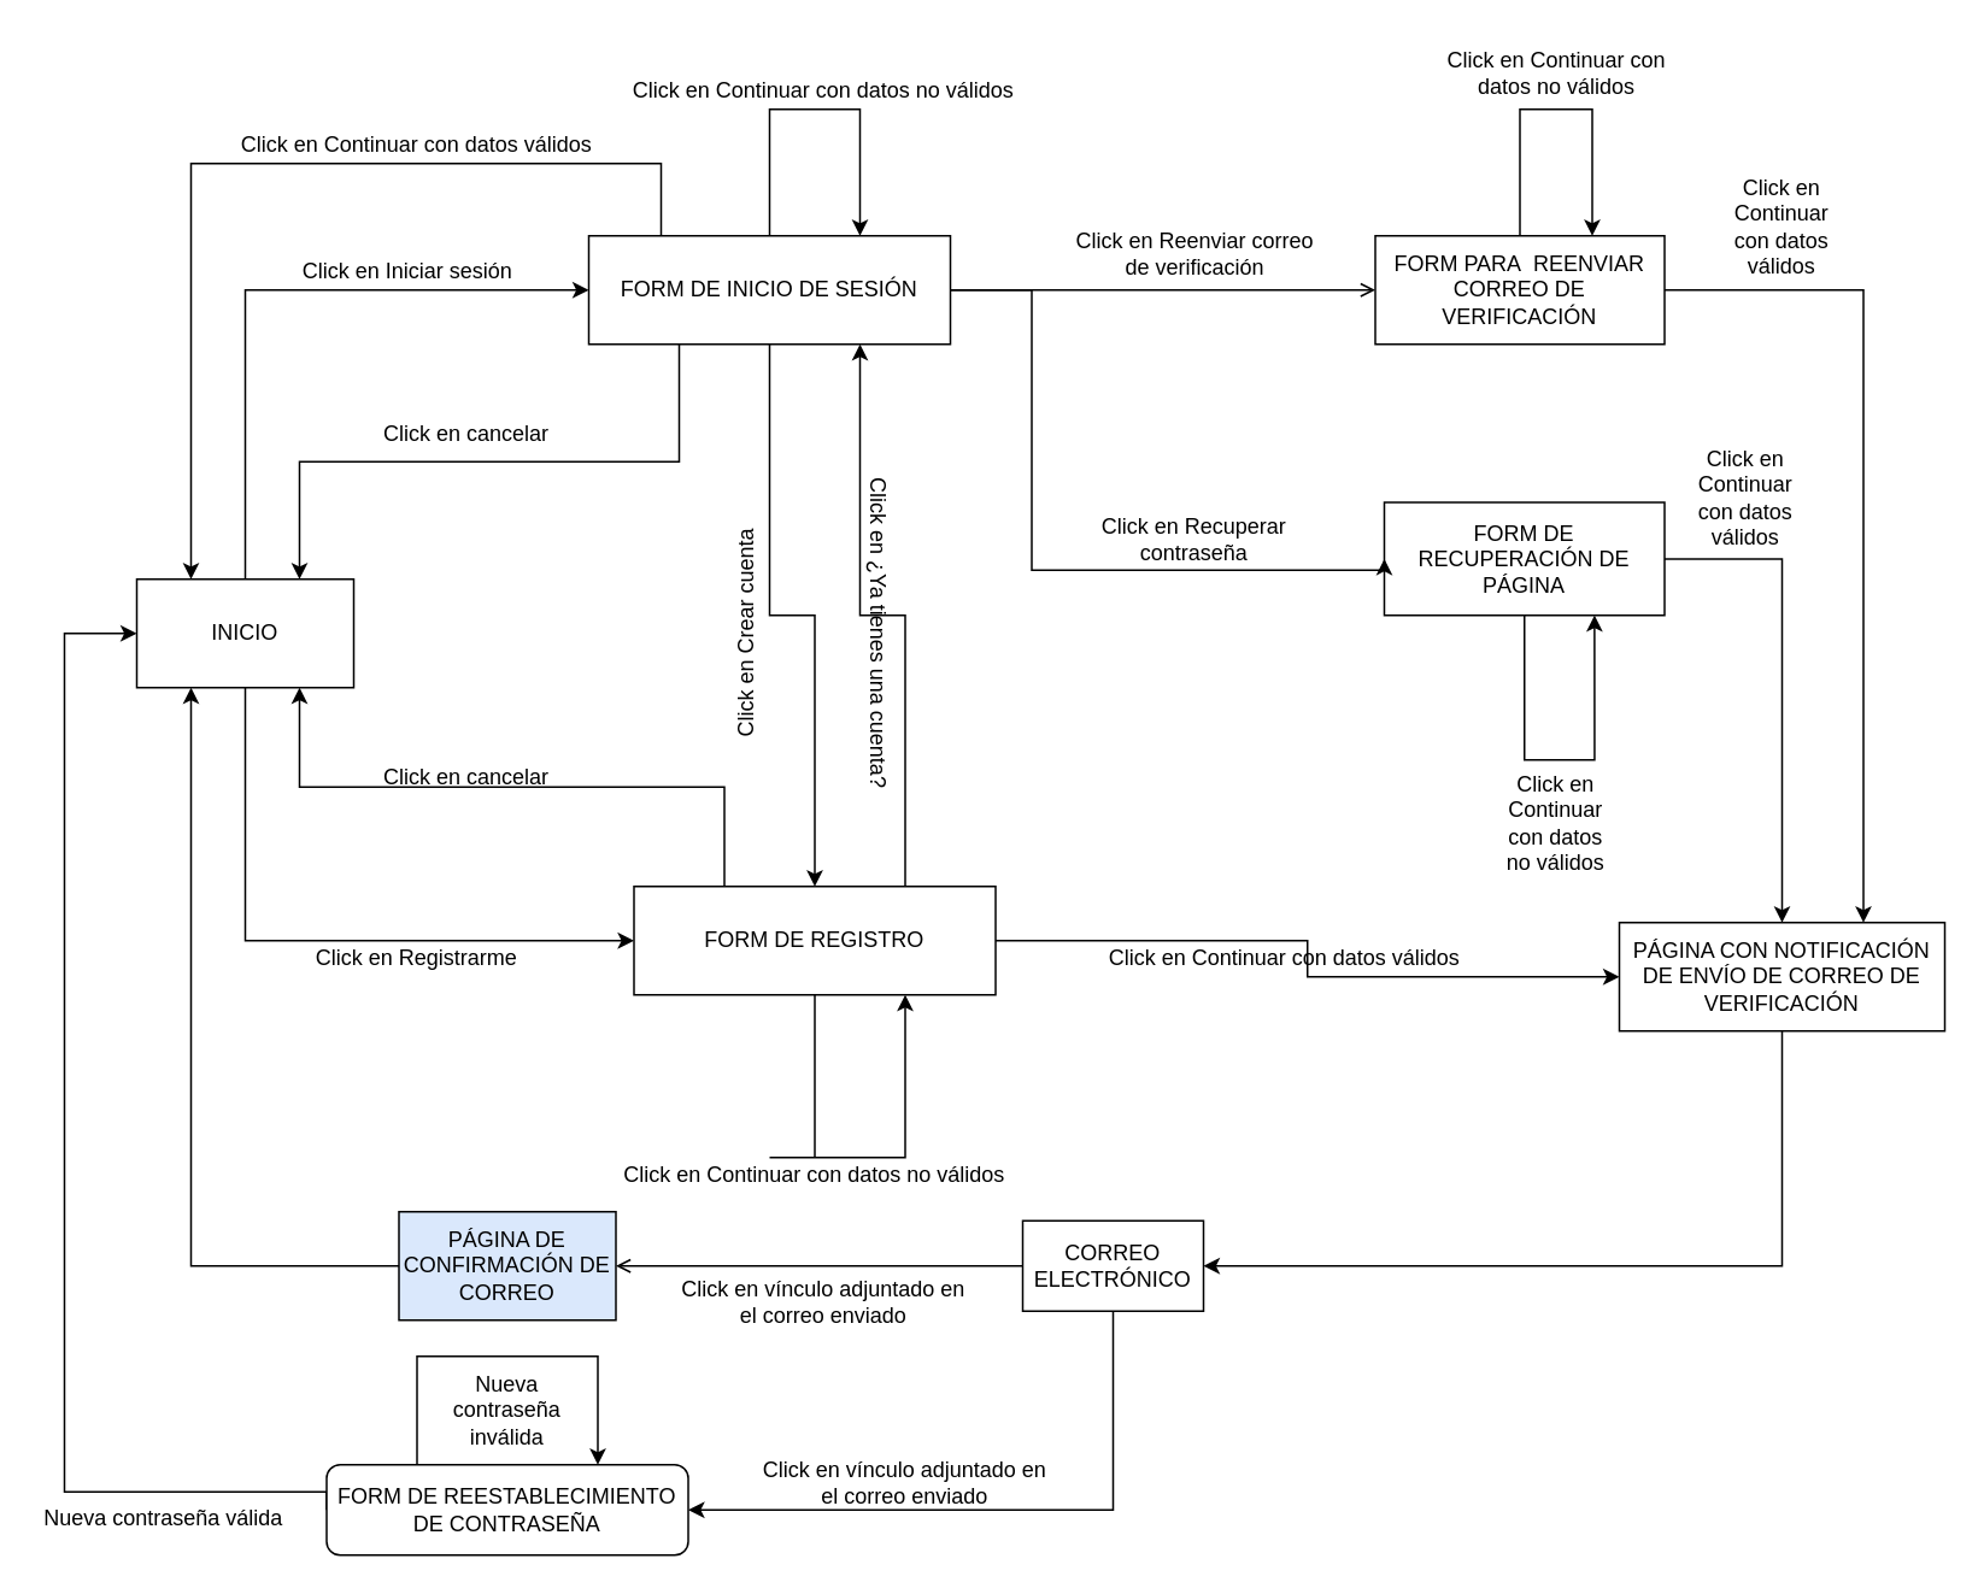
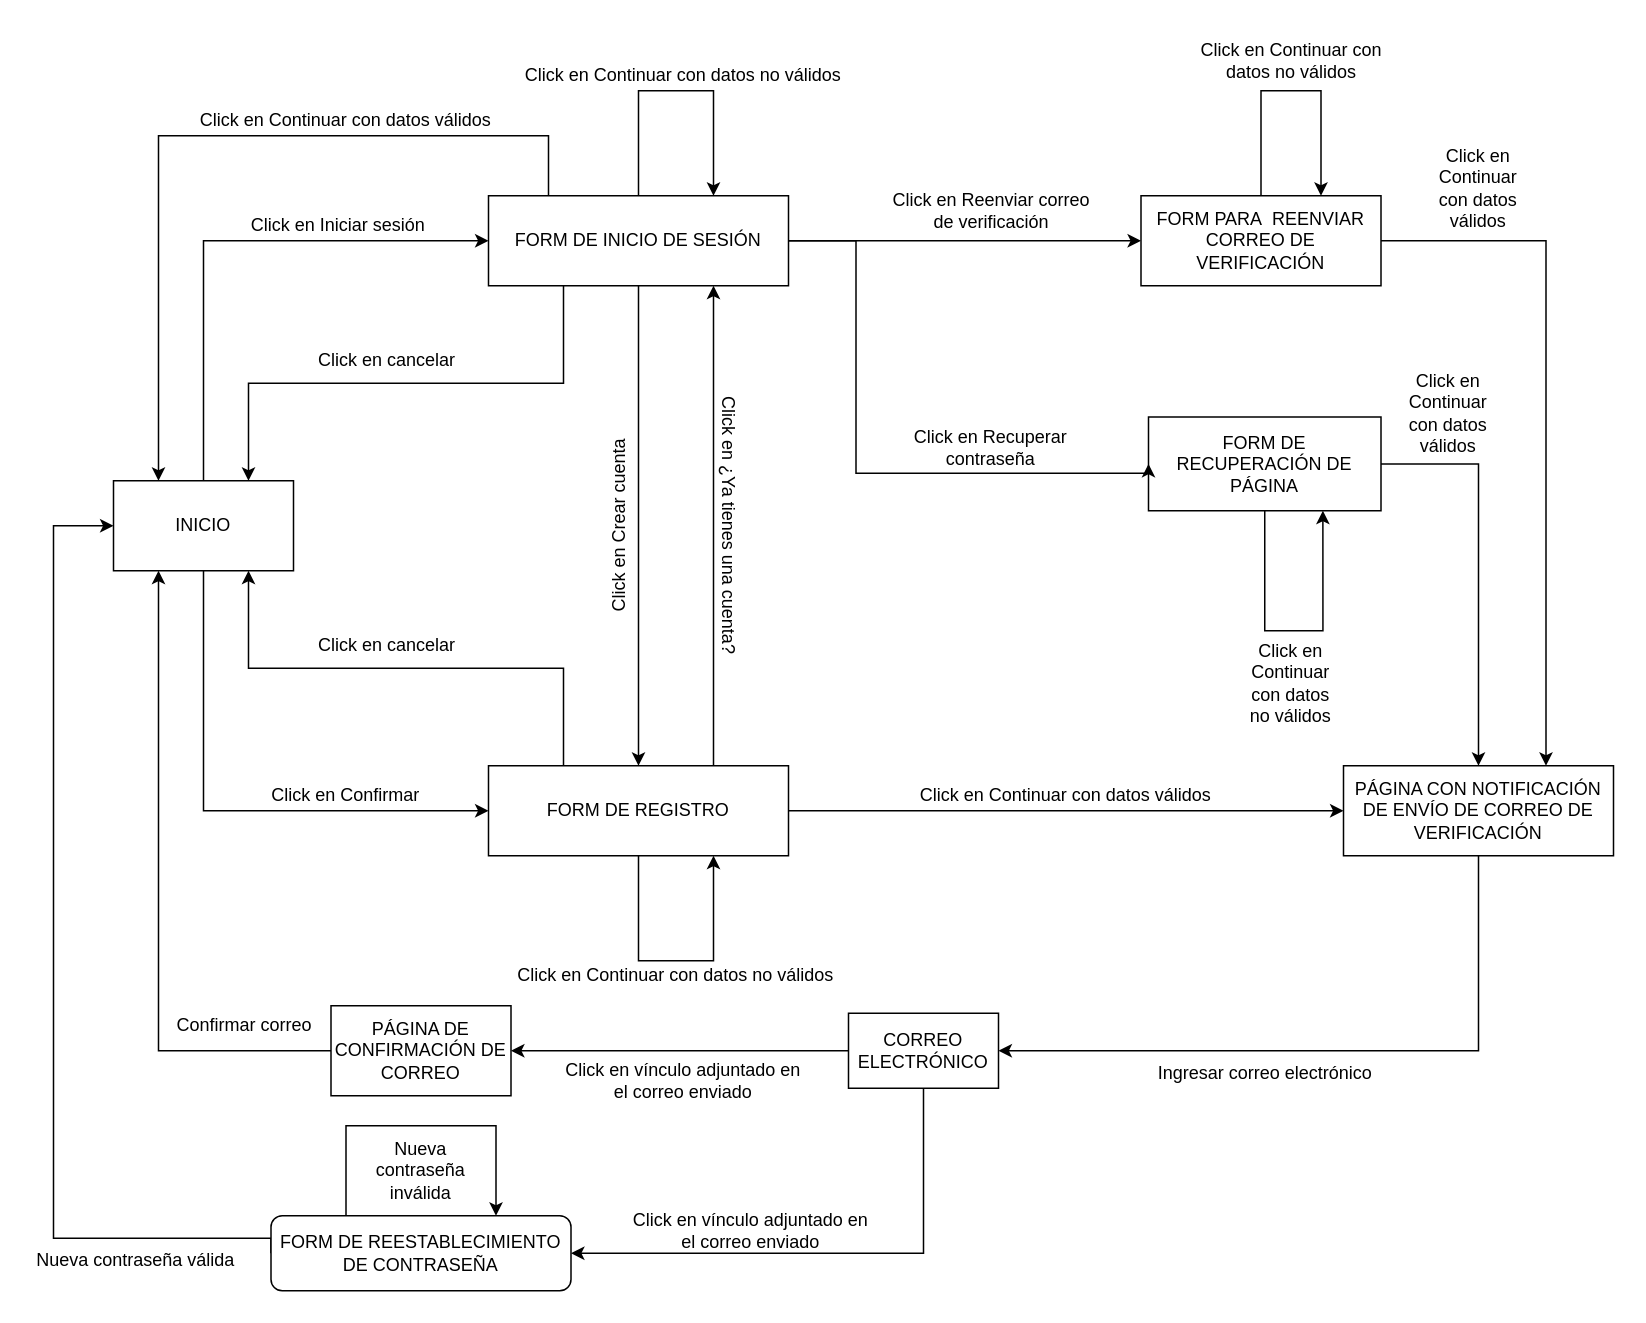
- <mxCell id="21" style="edgeStyle=orthogonalEdgeStyle;rounded=0;orthogonalLoop=1;jettySize=auto;html=1;exitX=1;exitY=0.5;exitDx=0;exitDy=0;entryX=0;entryY=0.5;entryDx=0;entryDy=0;endArrow=open;" parent="1" source="24" target="12" edge="1"><mxGeometry relative="1" as="geometry" /></mxCell>
+ <mxCell id="21" style="edgeStyle=orthogonalEdgeStyle;rounded=0;orthogonalLoop=1;jettySize=auto;html=1;exitX=1;exitY=0.5;exitDx=0;exitDy=0;entryX=0;entryY=0.5;entryDx=0;entryDy=0;" parent="1" source="24" target="12" edge="1"><mxGeometry relative="1" as="geometry" /></mxCell>
- <mxCell id="16" value="FORM DE REGISTRO" style="rounded=0;whiteSpace=wrap;html=1;" parent="1" vertex="1"><mxGeometry x="350" y="490" width="200" height="60" as="geometry" /></mxCell>
+ <mxCell id="16" value="FORM DE REGISTRO" style="rounded=0;whiteSpace=wrap;html=1;" parent="1" vertex="1"><mxGeometry x="325" y="510" width="200" height="60" as="geometry" /></mxCell>
- <mxCell id="36" value="Click en Registrarme" style="text;html=1;strokeColor=none;fillColor=none;align=center;verticalAlign=middle;whiteSpace=wrap;rounded=0;" parent="1" vertex="1"><mxGeometry x="165" y="520" width="130" height="20" as="geometry" /></mxCell>
+ <mxCell id="36" value="Click en Confirmar" style="text;html=1;strokeColor=none;fillColor=none;align=center;verticalAlign=middle;whiteSpace=wrap;rounded=0;" parent="1" vertex="1"><mxGeometry x="165" y="520" width="130" height="20" as="geometry" /></mxCell>
+ <mxCell id="54" value="Confirmar correo" style="text;html=1;strokeColor=none;fillColor=none;align=center;verticalAlign=middle;whiteSpace=wrap;rounded=0;" parent="1" vertex="1"><mxGeometry x="110" y="675" width="105" height="15" as="geometry" /></mxCell>
- <mxCell id="3" value="PÁGINA DE CONFIRMACIÓN DE CORREO" style="rounded=0;whiteSpace=wrap;html=1;fillColor=#dae8fc;" parent="1" vertex="1"><mxGeometry x="220" y="670" width="120" height="60" as="geometry" /></mxCell>
+ <mxCell id="3" value="PÁGINA DE CONFIRMACIÓN DE CORREO" style="rounded=0;whiteSpace=wrap;html=1;" parent="1" vertex="1"><mxGeometry x="220" y="670" width="120" height="60" as="geometry" /></mxCell>
- <mxCell id="5" style="edgeStyle=orthogonalEdgeStyle;rounded=0;orthogonalLoop=1;jettySize=auto;html=1;exitX=0;exitY=0.5;exitDx=0;exitDy=0;entryX=1;entryY=0.5;entryDx=0;entryDy=0;endArrow=open;" parent="1" source="6" target="3" edge="1"><mxGeometry relative="1" as="geometry" /></mxCell>
+ <mxCell id="5" style="edgeStyle=orthogonalEdgeStyle;rounded=0;orthogonalLoop=1;jettySize=auto;html=1;exitX=0;exitY=0.5;exitDx=0;exitDy=0;entryX=1;entryY=0.5;entryDx=0;entryDy=0;" parent="1" source="6" target="3" edge="1"><mxGeometry relative="1" as="geometry" /></mxCell>
+ <mxCell id="48" value="Ingresar correo electrónico" style="text;html=1;strokeColor=none;fillColor=none;align=center;verticalAlign=middle;whiteSpace=wrap;rounded=0;" parent="1" vertex="1"><mxGeometry x="767.5" y="705" width="150" height="20" as="geometry" /></mxCell>
